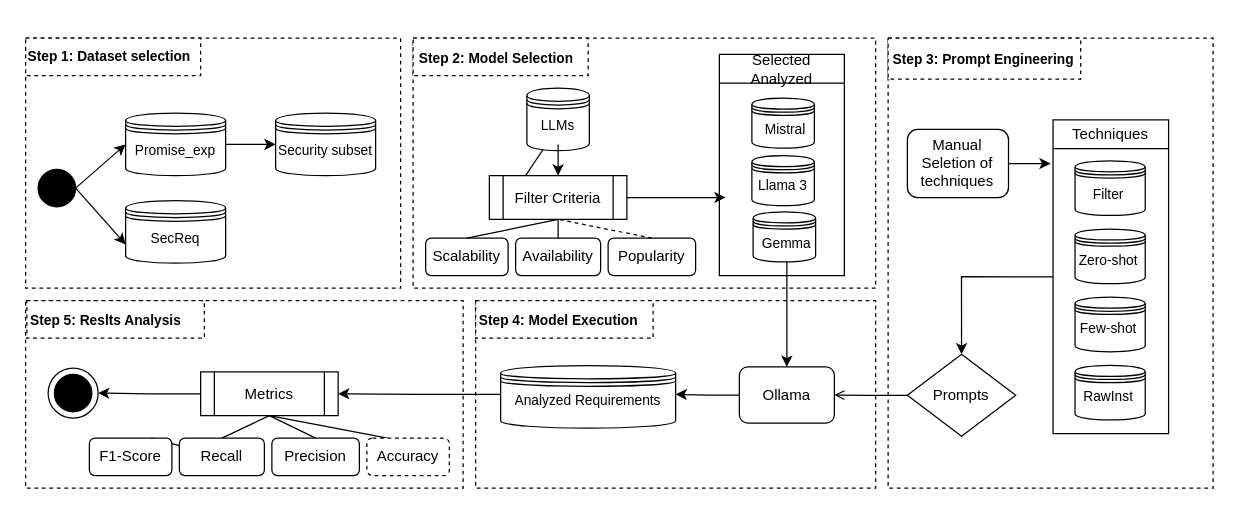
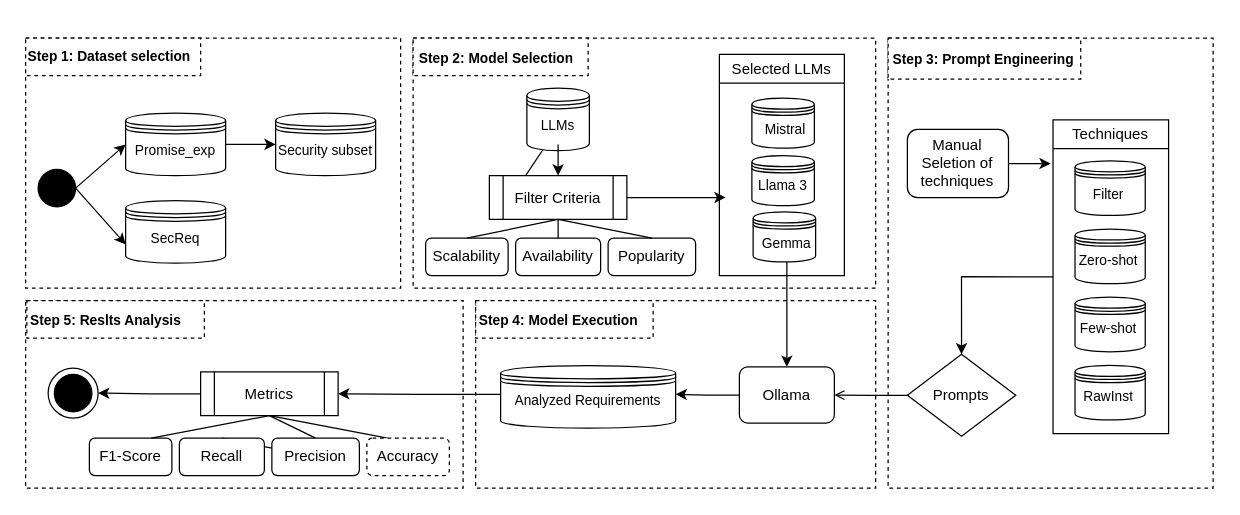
- <mxCell id="44" value="&lt;span style=&quot;font-weight: normal;&quot;&gt;Selected Analyzed&lt;/span&gt;" style="swimlane;whiteSpace=wrap;html=1;" vertex="1" parent="1"><mxGeometry x="575" y="43" width="100" height="177" as="geometry"><mxRectangle x="565" y="83" width="114" height="26" as="alternateBounds" /></mxGeometry></mxCell>
+ <mxCell id="44" value="&lt;span style=&quot;font-weight: normal;&quot;&gt;Selected LLMs&lt;/span&gt;" style="swimlane;whiteSpace=wrap;html=1;" vertex="1" parent="1"><mxGeometry x="575" y="43" width="100" height="177" as="geometry"><mxRectangle x="565" y="83" width="114" height="26" as="alternateBounds" /></mxGeometry></mxCell>
- <mxCell id="30" value="" style="endArrow=none;html=1;rounded=0;exitX=0.5;exitY=0;exitDx=0;exitDy=0;entryX=0.5;entryY=1;entryDx=0;entryDy=0;dashed=1;" edge="1" parent="1" source="27" target="23"><mxGeometry width="50" height="50" relative="1" as="geometry"><mxPoint x="450" y="190" as="sourcePoint" /><mxPoint x="480" y="140" as="targetPoint" /></mxGeometry></mxCell>
+ <mxCell id="30" value="" style="endArrow=none;html=1;rounded=0;exitX=0.5;exitY=0;exitDx=0;exitDy=0;entryX=0.5;entryY=1;entryDx=0;entryDy=0;" edge="1" parent="1" source="27" target="23"><mxGeometry width="50" height="50" relative="1" as="geometry"><mxPoint x="450" y="190" as="sourcePoint" /><mxPoint x="480" y="140" as="targetPoint" /></mxGeometry></mxCell>
- <mxCell id="83" value="" style="endArrow=none;html=1;rounded=0;entryX=0.5;entryY=1;entryDx=0;entryDy=0;exitX=0.5;exitY=0;exitDx=0;exitDy=0;" edge="1" parent="1" source="90" target="82"><mxGeometry width="50" height="50" relative="1" as="geometry"><mxPoint x="175" y="332" as="sourcePoint" /><mxPoint x="225" y="282" as="targetPoint" /></mxGeometry></mxCell>
+ <mxCell id="83" value="" style="endArrow=none;html=1;rounded=0;exitX=0.5;exitY=0;exitDx=0;exitDy=0;" edge="1" parent="1" source="90" target="91"><mxGeometry width="50" height="50" relative="1" as="geometry"><mxPoint x="175" y="332" as="sourcePoint" /><mxPoint x="225" y="282" as="targetPoint" /></mxGeometry></mxCell>
- <mxCell id="86" value="" style="endArrow=none;html=1;rounded=0;exitX=0.75;exitY=0;exitDx=0;exitDy=0;" edge="1" parent="1" source="89" target="90"><mxGeometry width="50" height="50" relative="1" as="geometry"><mxPoint x="205" y="362" as="sourcePoint" /><mxPoint x="245" y="345" as="targetPoint" /></mxGeometry></mxCell>
+ <mxCell id="86" value="" style="endArrow=none;html=1;rounded=0;entryX=0.5;entryY=1;entryDx=0;entryDy=0;exitX=0.75;exitY=0;exitDx=0;exitDy=0;" edge="1" parent="1" source="89" target="82"><mxGeometry width="50" height="50" relative="1" as="geometry"><mxPoint x="205" y="362" as="sourcePoint" /><mxPoint x="245" y="345" as="targetPoint" /></mxGeometry></mxCell>
